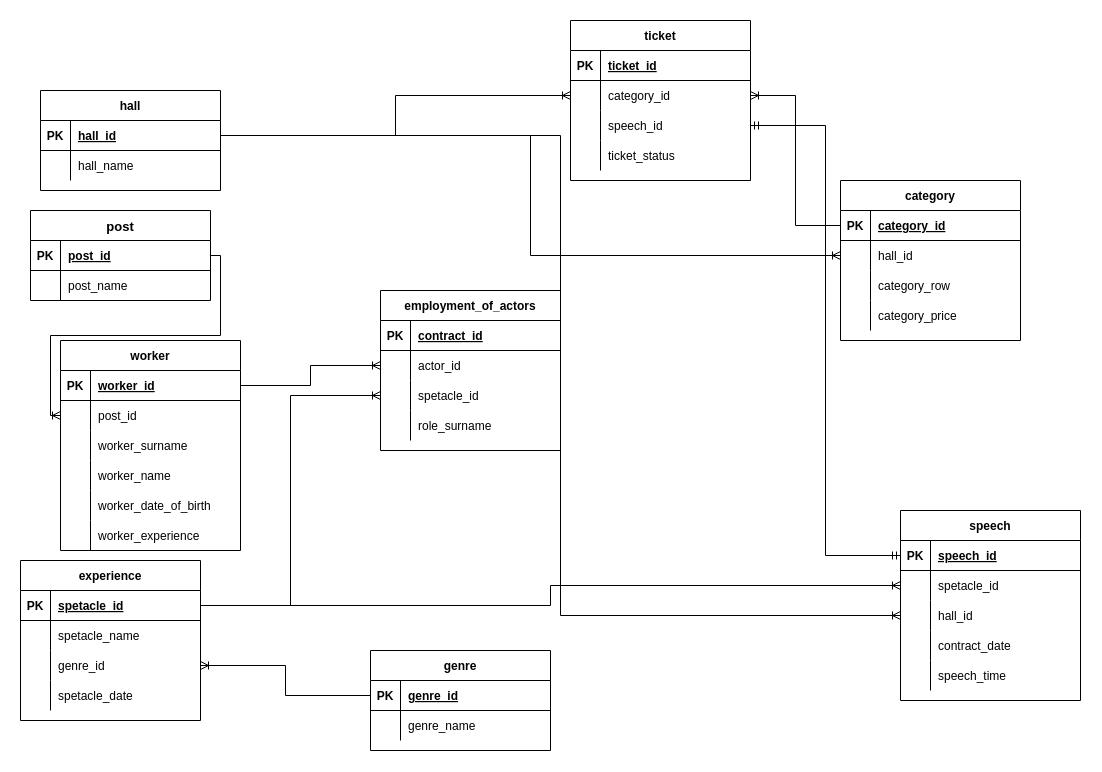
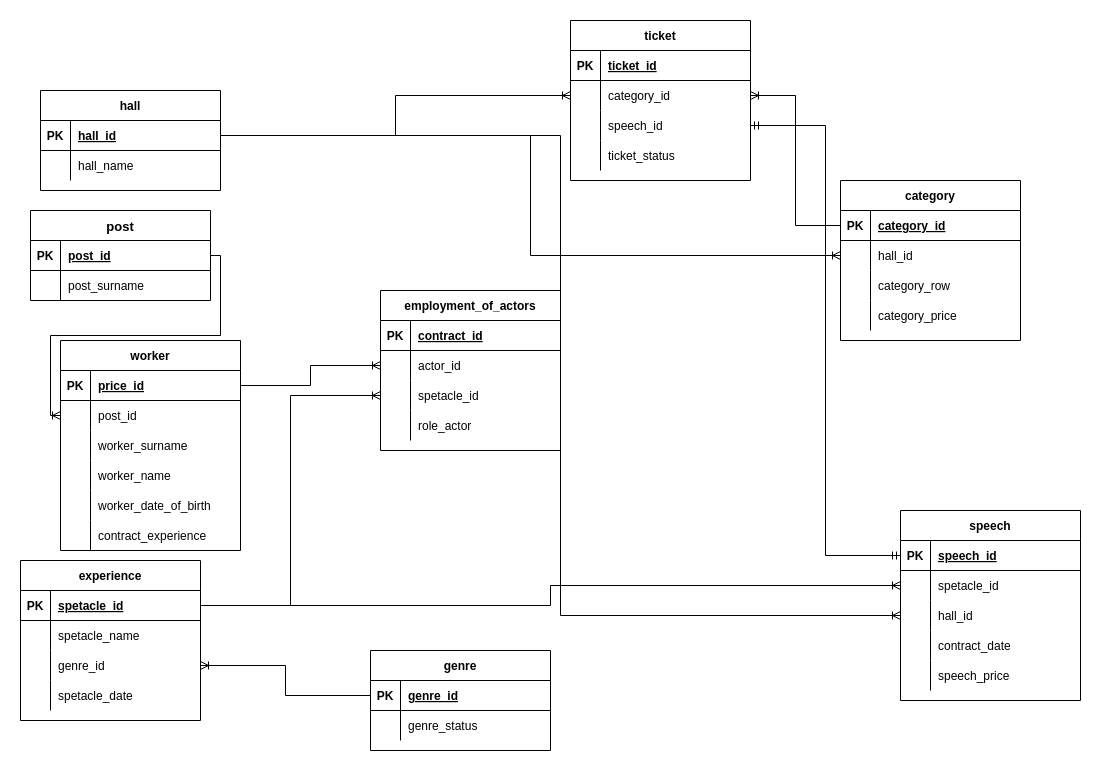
- <mxCell id="117" value="post_name" style="shape=partialRectangle;connectable=0;fillColor=none;top=0;left=0;bottom=0;right=0;align=left;spacingLeft=6;overflow=hidden;" parent="115" vertex="1"><mxGeometry x="30" width="150" height="30" as="geometry"><mxRectangle width="150" height="30" as="alternateBounds" /></mxGeometry></mxCell>
+ <mxCell id="117" value="post_surname" style="shape=partialRectangle;connectable=0;fillColor=none;top=0;left=0;bottom=0;right=0;align=left;spacingLeft=6;overflow=hidden;" parent="115" vertex="1"><mxGeometry x="30" width="150" height="30" as="geometry"><mxRectangle width="150" height="30" as="alternateBounds" /></mxGeometry></mxCell>
- <mxCell id="95" value="worker_id" style="shape=partialRectangle;connectable=0;fillColor=none;top=0;left=0;bottom=0;right=0;align=left;spacingLeft=6;fontStyle=5;overflow=hidden;" parent="93" vertex="1"><mxGeometry x="30" width="150" height="30" as="geometry"><mxRectangle width="150" height="30" as="alternateBounds" /></mxGeometry></mxCell>
+ <mxCell id="95" value="price_id" style="shape=partialRectangle;connectable=0;fillColor=none;top=0;left=0;bottom=0;right=0;align=left;spacingLeft=6;fontStyle=5;overflow=hidden;" parent="93" vertex="1"><mxGeometry x="30" width="150" height="30" as="geometry"><mxRectangle width="150" height="30" as="alternateBounds" /></mxGeometry></mxCell>
- <mxCell id="14" value="role_surname" style="shape=partialRectangle;connectable=0;fillColor=none;top=0;left=0;bottom=0;right=0;align=left;spacingLeft=6;overflow=hidden;" parent="12" vertex="1"><mxGeometry x="30" width="150" height="30" as="geometry"><mxRectangle width="150" height="30" as="alternateBounds" /></mxGeometry></mxCell>
+ <mxCell id="14" value="role_actor" style="shape=partialRectangle;connectable=0;fillColor=none;top=0;left=0;bottom=0;right=0;align=left;spacingLeft=6;overflow=hidden;" parent="12" vertex="1"><mxGeometry x="30" width="150" height="30" as="geometry"><mxRectangle width="150" height="30" as="alternateBounds" /></mxGeometry></mxCell>
- <mxCell id="110" value="worker_experience" style="shape=partialRectangle;connectable=0;fillColor=none;top=0;left=0;bottom=0;right=0;align=left;spacingLeft=6;overflow=hidden;" parent="108" vertex="1"><mxGeometry x="30" width="150" height="30" as="geometry"><mxRectangle width="150" height="30" as="alternateBounds" /></mxGeometry></mxCell>
+ <mxCell id="110" value="contract_experience" style="shape=partialRectangle;connectable=0;fillColor=none;top=0;left=0;bottom=0;right=0;align=left;spacingLeft=6;overflow=hidden;" parent="108" vertex="1"><mxGeometry x="30" width="150" height="30" as="geometry"><mxRectangle width="150" height="30" as="alternateBounds" /></mxGeometry></mxCell>
- <mxCell id="79" value="speech_time" style="shape=partialRectangle;connectable=0;fillColor=none;top=0;left=0;bottom=0;right=0;align=left;spacingLeft=6;overflow=hidden;" parent="77" vertex="1"><mxGeometry x="30" width="150" height="30" as="geometry"><mxRectangle width="150" height="30" as="alternateBounds" /></mxGeometry></mxCell>
+ <mxCell id="79" value="speech_price" style="shape=partialRectangle;connectable=0;fillColor=none;top=0;left=0;bottom=0;right=0;align=left;spacingLeft=6;overflow=hidden;" parent="77" vertex="1"><mxGeometry x="30" width="150" height="30" as="geometry"><mxRectangle width="150" height="30" as="alternateBounds" /></mxGeometry></mxCell>
- <mxCell id="90" value="genre_name" style="shape=partialRectangle;connectable=0;fillColor=none;top=0;left=0;bottom=0;right=0;align=left;spacingLeft=6;overflow=hidden;" parent="88" vertex="1"><mxGeometry x="30" width="150" height="30" as="geometry"><mxRectangle width="150" height="30" as="alternateBounds" /></mxGeometry></mxCell>
+ <mxCell id="90" value="genre_status" style="shape=partialRectangle;connectable=0;fillColor=none;top=0;left=0;bottom=0;right=0;align=left;spacingLeft=6;overflow=hidden;" parent="88" vertex="1"><mxGeometry x="30" width="150" height="30" as="geometry"><mxRectangle width="150" height="30" as="alternateBounds" /></mxGeometry></mxCell>
